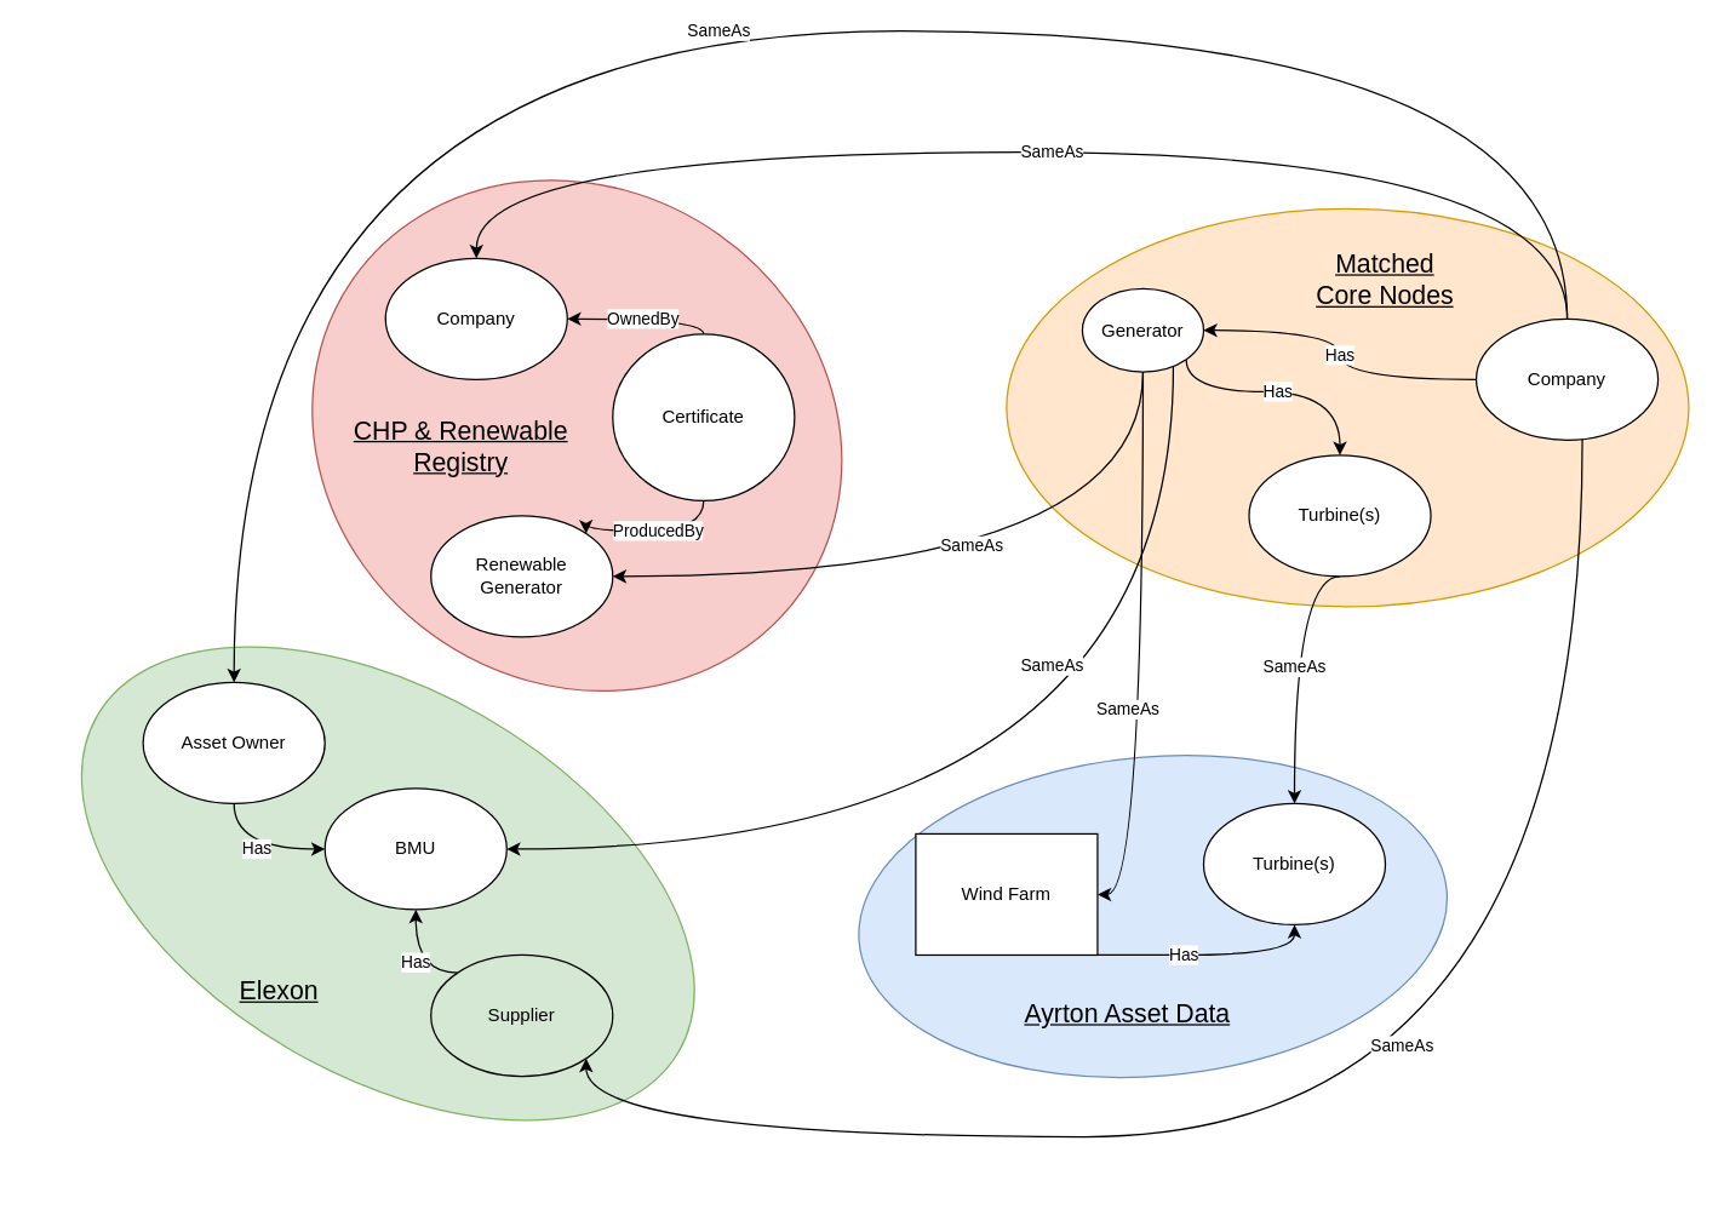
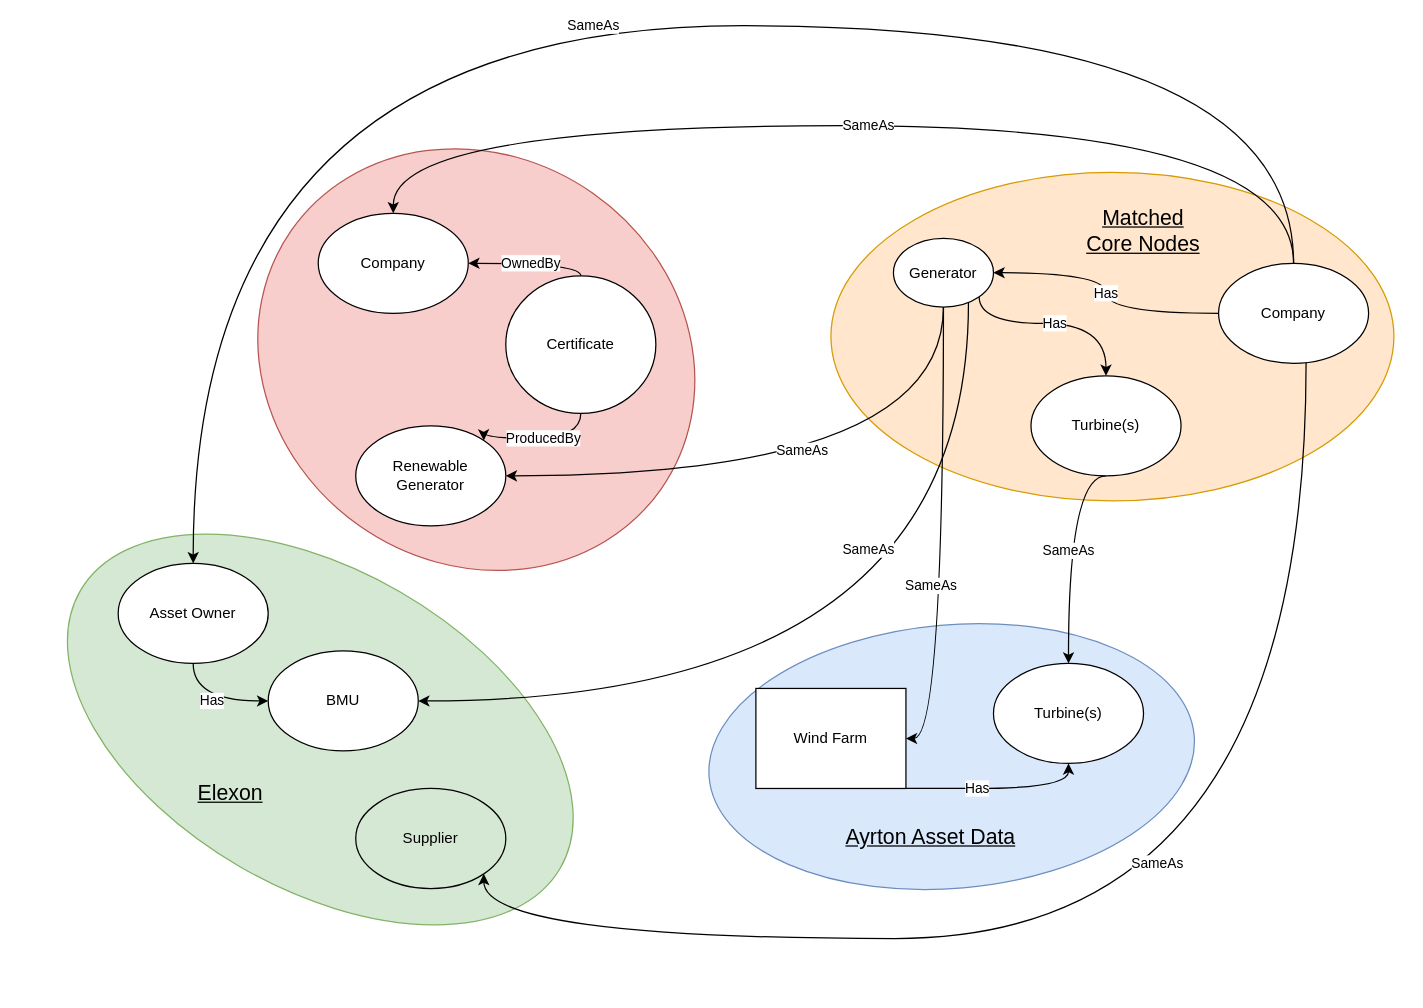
- <mxCell id="31" value="CHP &amp;amp; Renewable&lt;br style=&quot;font-size: 17px;&quot;&gt;Registry" style="text;html=1;align=center;verticalAlign=middle;whiteSpace=wrap;rounded=0;fontStyle=4;fontSize=17;" vertex="1" parent="1"><mxGeometry x="210" y="260" width="160" height="70" as="geometry" /></mxCell>
- <mxCell id="27" value="Has" style="edgeStyle=orthogonalEdgeStyle;rounded=0;orthogonalLoop=1;jettySize=auto;html=1;exitX=0;exitY=0;exitDx=0;exitDy=0;entryX=0.5;entryY=1;entryDx=0;entryDy=0;curved=1;" edge="1" parent="1" source="28" target="26"><mxGeometry x="-0.005" relative="1" as="geometry"><Array as="points"><mxPoint x="260" y="642" /></Array><mxPoint as="offset" /></mxGeometry></mxCell>
- <mxCell id="33" value="Elexon" style="text;html=1;align=center;verticalAlign=middle;whiteSpace=wrap;rounded=0;fontStyle=4;fontSize=17;" vertex="1" parent="1"><mxGeometry x="90" y="620" width="160" height="70" as="geometry" /></mxCell>
+ <mxCell id="33" value="Elexon" style="text;html=1;align=center;verticalAlign=middle;whiteSpace=wrap;rounded=0;fontStyle=4;fontSize=17;" vertex="1" parent="1"><mxGeometry x="90" y="600" width="160" height="70" as="geometry" /></mxCell>
